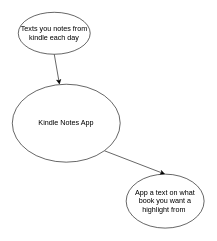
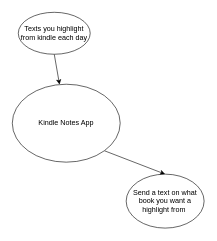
- <mxCell id="5" value="Texts you notes from kindle each day" style="ellipse;whiteSpace=wrap;html=1;" parent="1" vertex="1"><mxGeometry x="30" y="20" width="120" height="70" as="geometry" /></mxCell>
+ <mxCell id="5" value="Texts you highlight from kindle each day" style="ellipse;whiteSpace=wrap;html=1;" parent="1" vertex="1"><mxGeometry x="30" y="20" width="120" height="70" as="geometry" /></mxCell>
- <mxCell id="6" value="App a text on what book you want a highlight from&amp;nbsp;&lt;br&gt;" style="ellipse;whiteSpace=wrap;html=1;" parent="1" vertex="1"><mxGeometry x="210" y="290" width="130" height="90" as="geometry" /></mxCell>
+ <mxCell id="6" value="Send a text on what book you want a highlight from&amp;nbsp;&lt;br&gt;" style="ellipse;whiteSpace=wrap;html=1;" parent="1" vertex="1"><mxGeometry x="210" y="290" width="130" height="90" as="geometry" /></mxCell>
